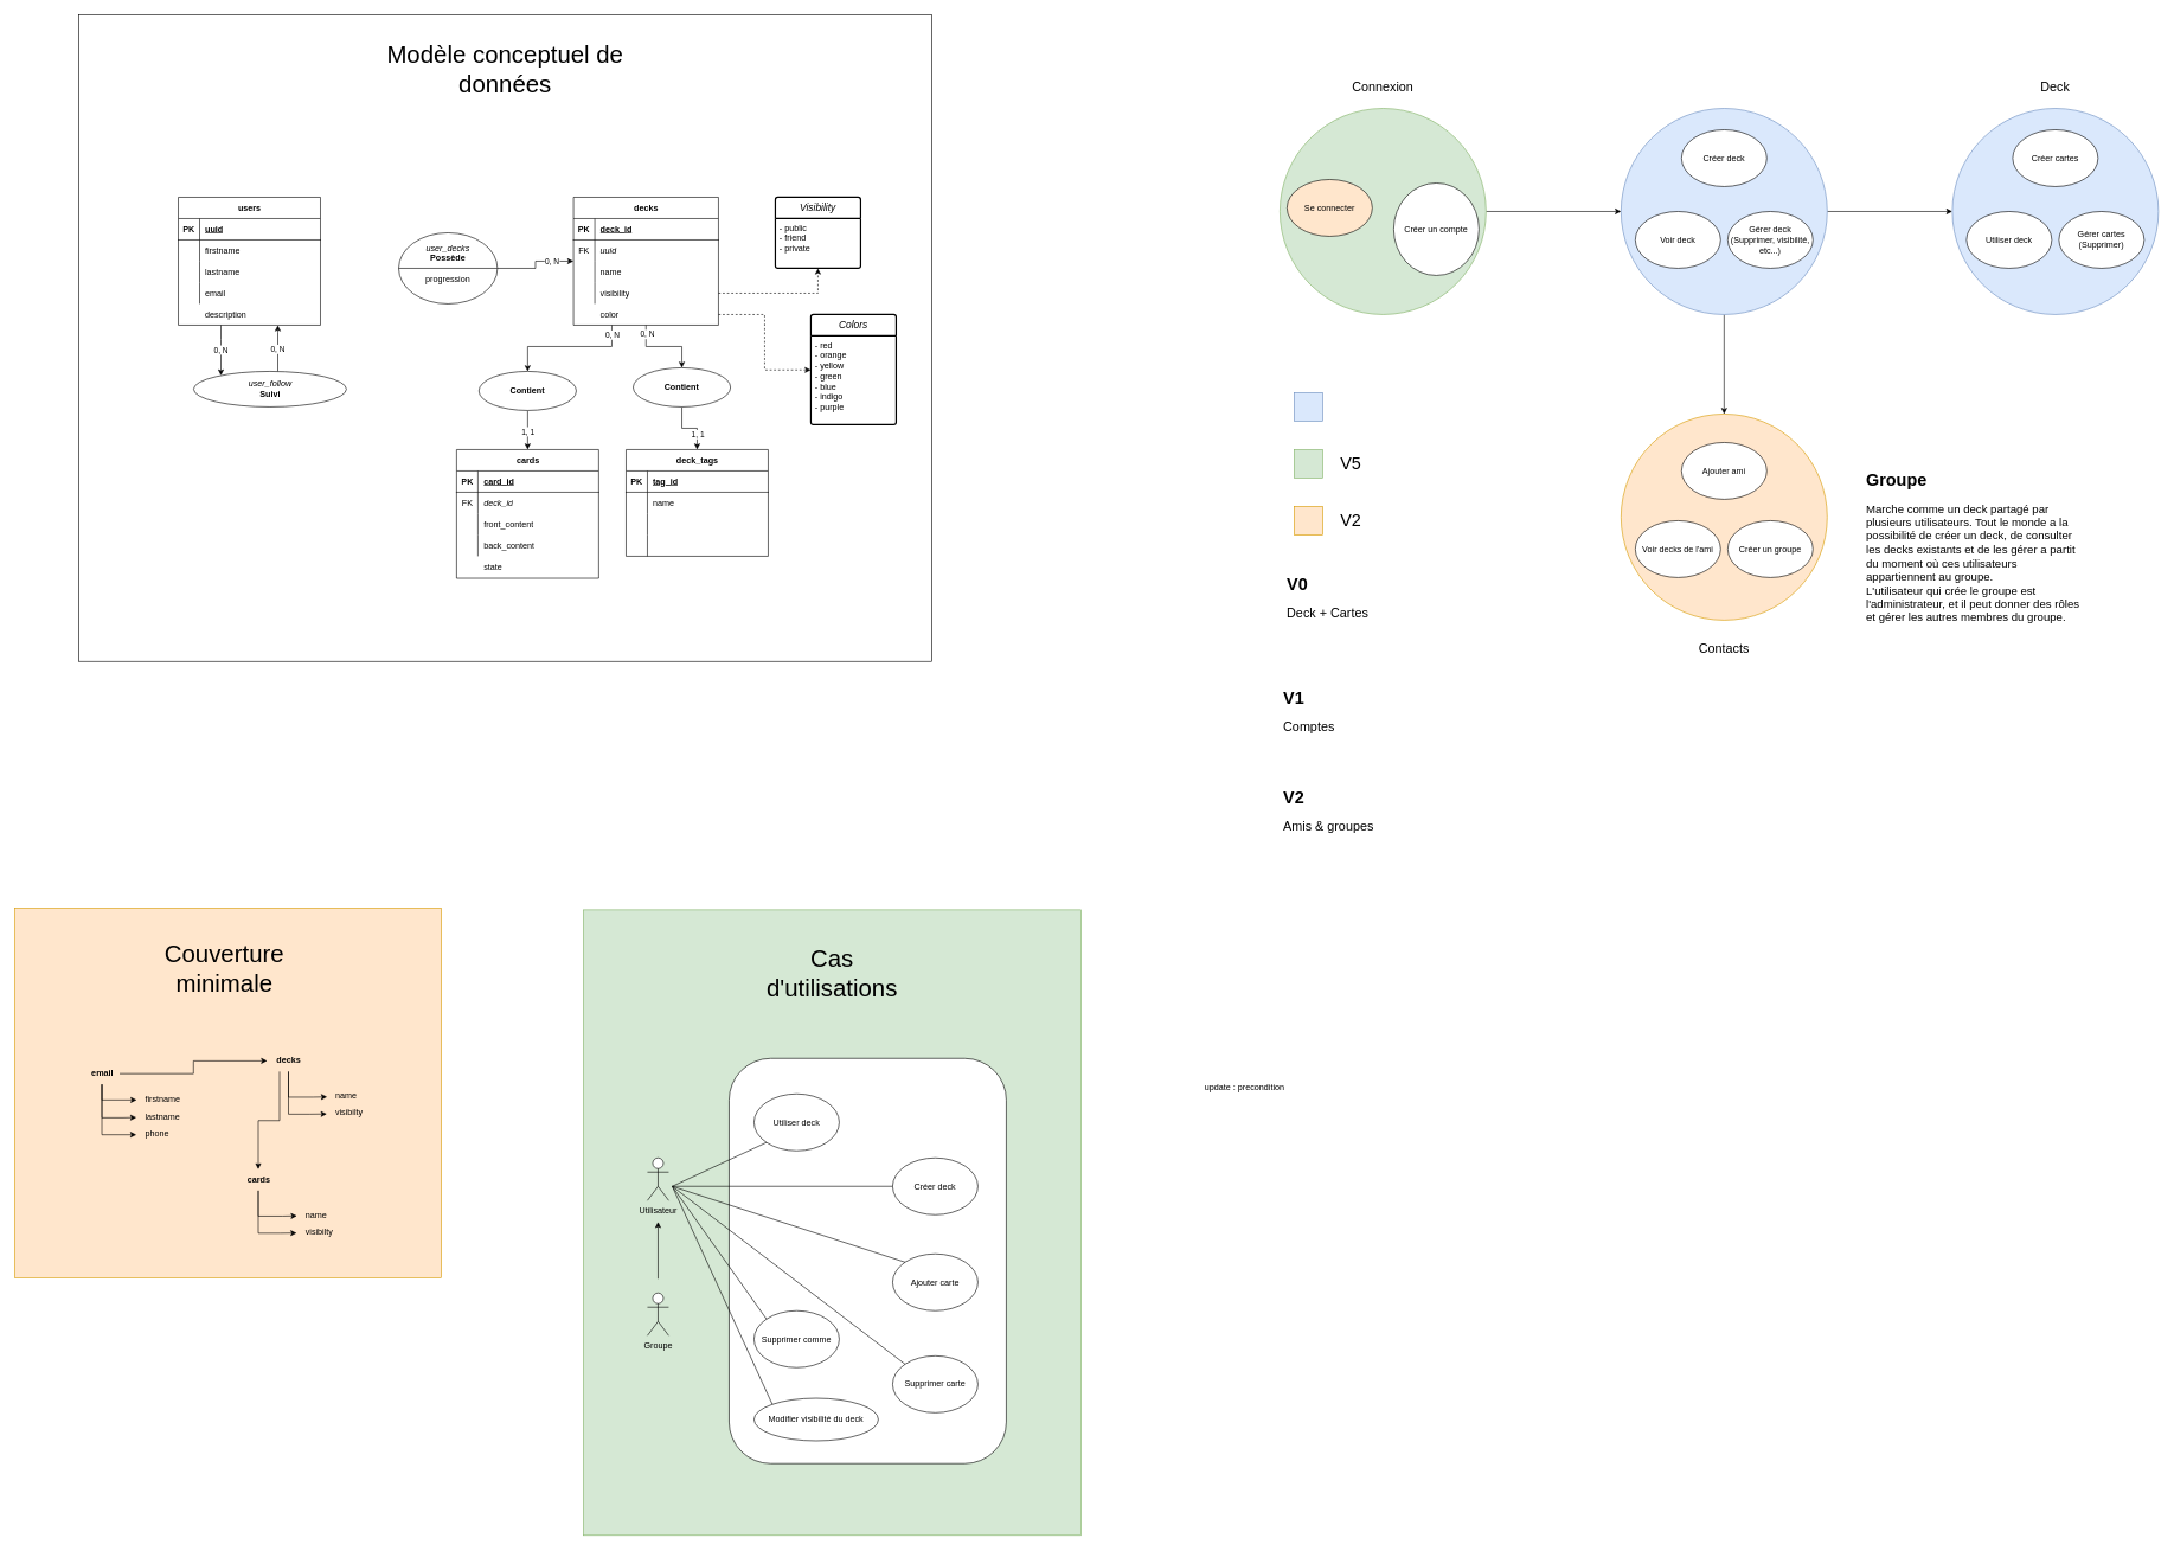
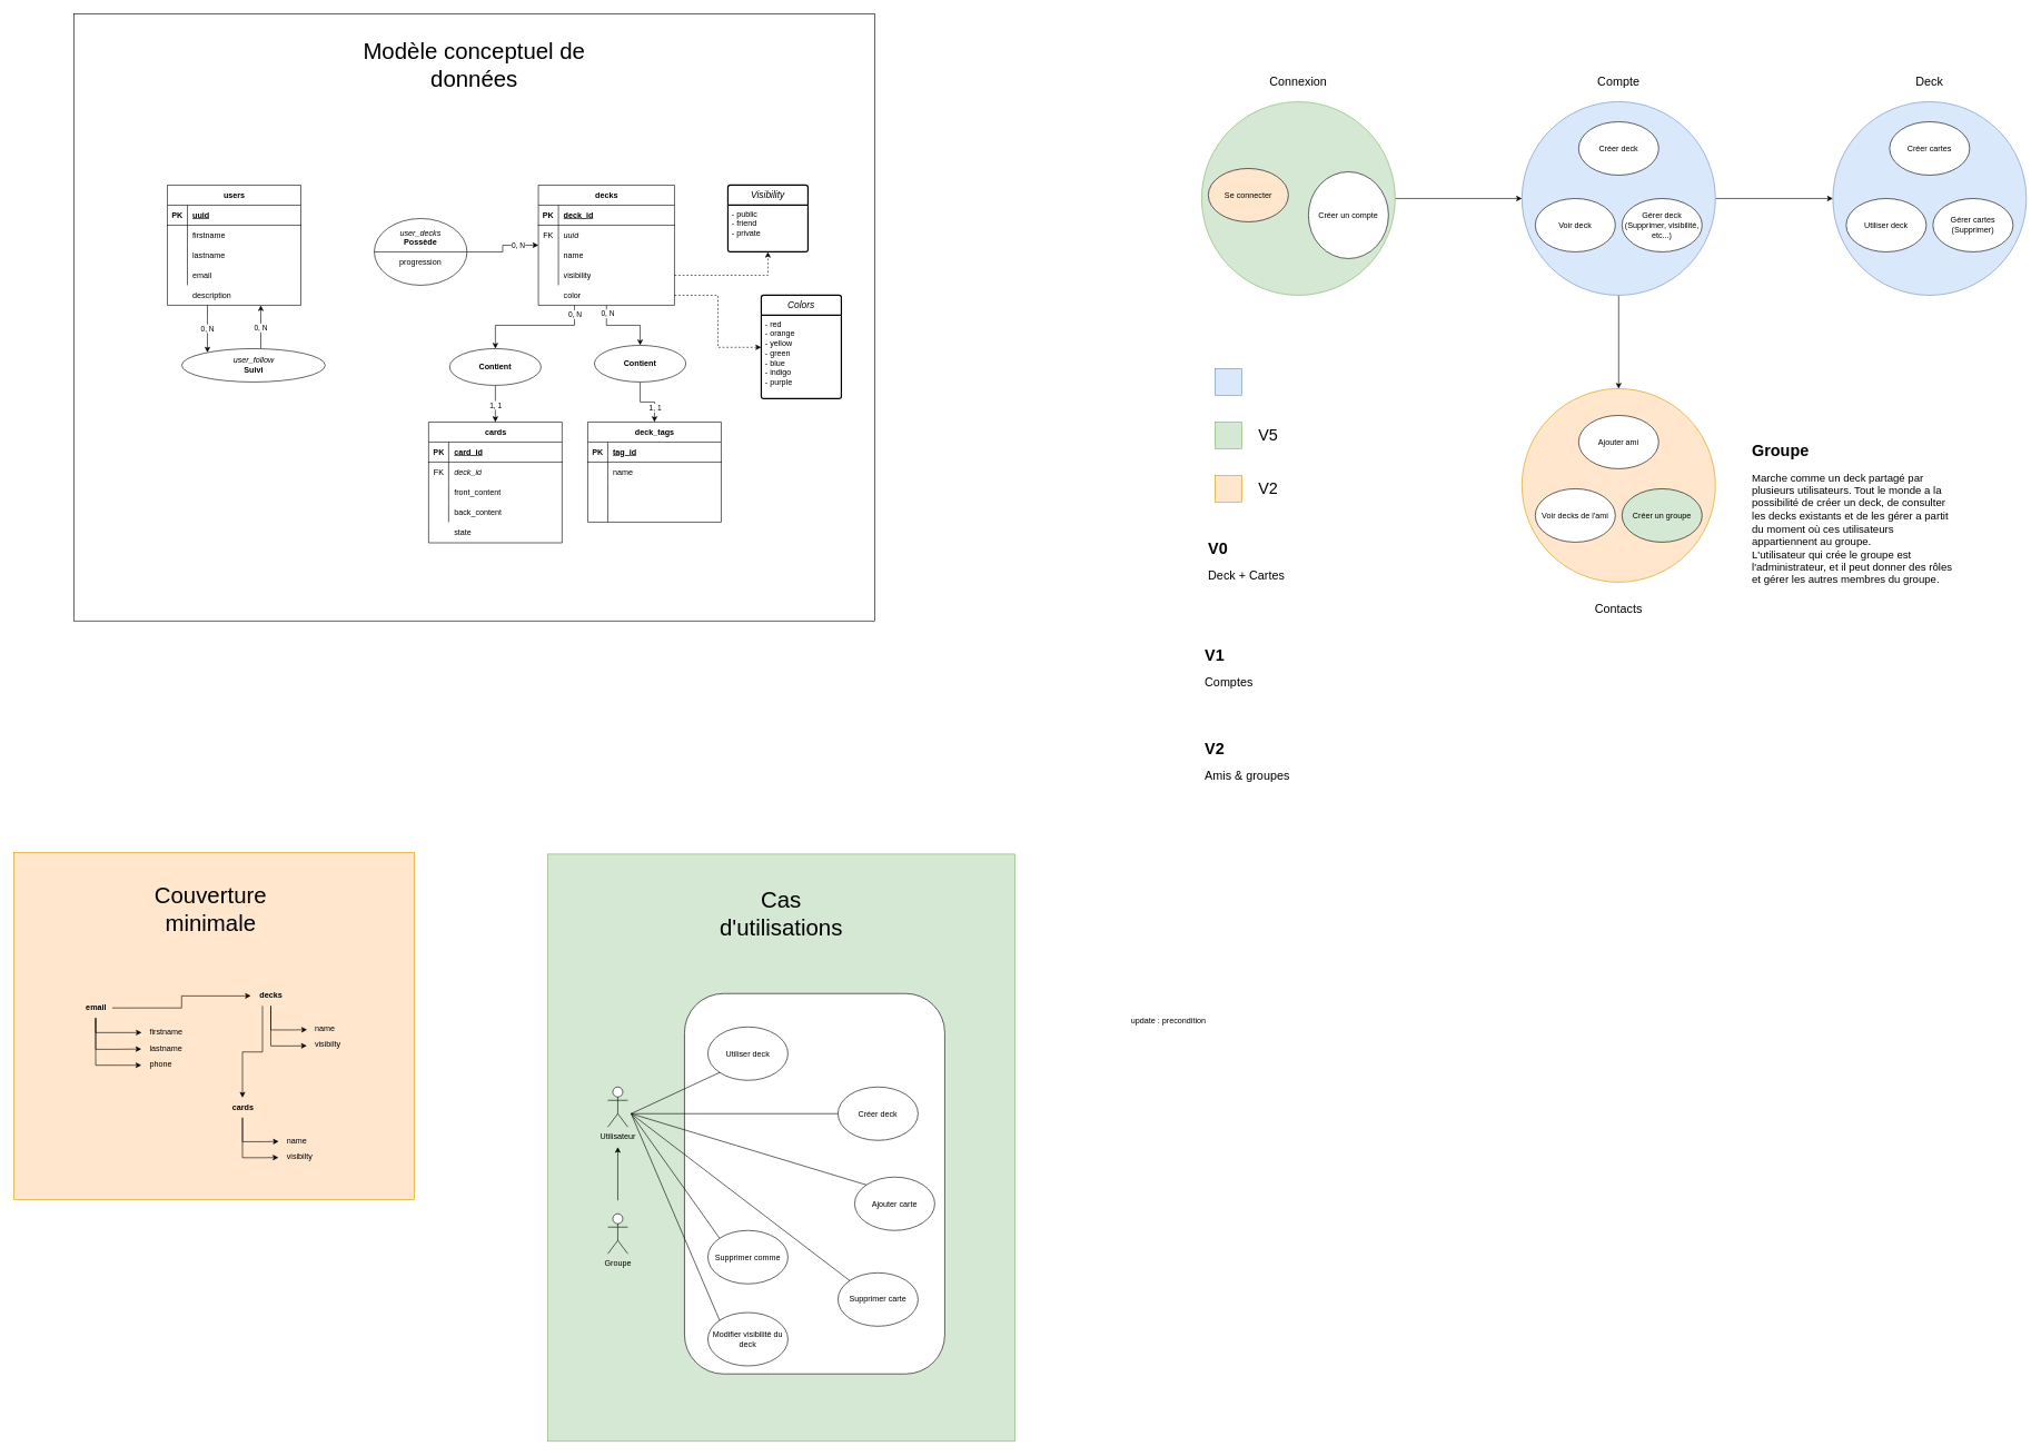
+ <mxCell id="69" value="&lt;font style=&quot;font-size: 18px;&quot;&gt;Compte&lt;/font&gt;" style="text;html=1;align=center;verticalAlign=middle;whiteSpace=wrap;rounded=0;" vertex="1" parent="1"><mxGeometry x="2375" y="102" width="100" height="40" as="geometry" /></mxCell>
- <mxCell id="77" value="Créer un groupe" style="ellipse;whiteSpace=wrap;html=1;" vertex="1" parent="1"><mxGeometry x="2430" y="732" width="120" height="80" as="geometry" /></mxCell>
+ <mxCell id="77" value="Créer un groupe" style="ellipse;whiteSpace=wrap;html=1;fillColor=#d5e8d4;" vertex="1" parent="1"><mxGeometry x="2430" y="732" width="120" height="80" as="geometry" /></mxCell>
- <mxCell id="92" value="&lt;div style=&quot;text-align: left; line-height: 200%;&quot;&gt;&lt;span style=&quot;background-color: initial;&quot;&gt;firstname&lt;/span&gt;&lt;/div&gt;&lt;div style=&quot;text-align: left; line-height: 200%;&quot;&gt;&lt;span style=&quot;background-color: initial;&quot;&gt;lastname&lt;/span&gt;&lt;/div&gt;&lt;div style=&quot;text-align: left; line-height: 200%;&quot;&gt;&lt;span style=&quot;background-color: initial;&quot;&gt;phone&lt;/span&gt;&lt;/div&gt;" style="text;html=1;align=center;verticalAlign=middle;resizable=0;points=[];autosize=1;strokeColor=none;fillColor=none;movable=0;rotatable=0;deletable=0;editable=0;locked=1;connectable=0;" vertex="1" parent="1"><mxGeometry x="192.5" y="1525" width="70" height="90" as="geometry" /></mxCell>
+ <mxCell id="92" value="&lt;div style=&quot;text-align: left; line-height: 200%;&quot;&gt;&lt;span style=&quot;background-color: initial;&quot;&gt;firstname&lt;/span&gt;&lt;/div&gt;&lt;div style=&quot;text-align: left; line-height: 200%;&quot;&gt;&lt;span style=&quot;background-color: initial;&quot;&gt;lastname&lt;/span&gt;&lt;/div&gt;&lt;div style=&quot;text-align: left; line-height: 200%;&quot;&gt;&lt;span style=&quot;background-color: initial;&quot;&gt;phone&lt;/span&gt;&lt;/div&gt;" style="text;html=1;align=center;verticalAlign=middle;resizable=0;points=[];autosize=1;strokeColor=none;fillColor=none;movable=0;rotatable=0;deletable=0;editable=0;locked=1;connectable=0;" vertex="1" parent="1"><mxGeometry x="212.5" y="1525" width="70" height="90" as="geometry" /></mxCell>
- <mxCell id="111" value="Ajouter carte" style="ellipse;whiteSpace=wrap;html=1;" vertex="1" parent="1"><mxGeometry x="1255" y="1763.5" width="120" height="80" as="geometry" /></mxCell>
+ <mxCell id="111" value="Ajouter carte" style="ellipse;whiteSpace=wrap;html=1;" vertex="1" parent="1"><mxGeometry x="1280" y="1763.5" width="120" height="80" as="geometry" /></mxCell>
- <mxCell id="110" value="Modifier visibilité du deck" style="ellipse;whiteSpace=wrap;html=1;" vertex="1" parent="1"><mxGeometry x="1060" y="1966.5" width="175" height="60" as="geometry" /></mxCell>
+ <mxCell id="110" value="Modifier visibilité du deck" style="ellipse;whiteSpace=wrap;html=1;" vertex="1" parent="1"><mxGeometry x="1060" y="1966.5" width="120" height="80" as="geometry" /></mxCell>
